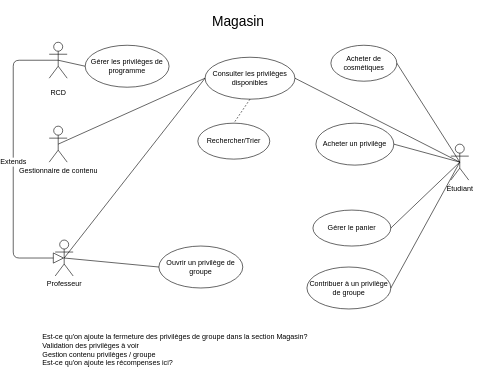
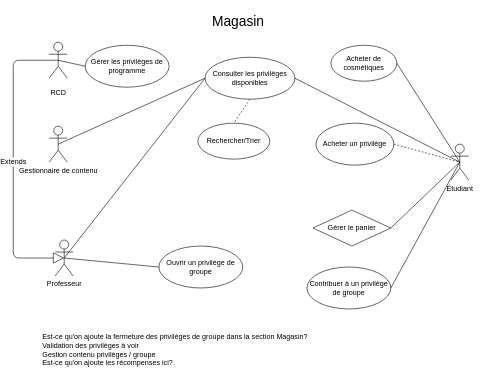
- <mxCell id="22" value="" style="endArrow=none;html=1;fontSize=12;entryX=0.5;entryY=0.5;entryDx=0;entryDy=0;entryPerimeter=0;exitX=1;exitY=0.5;exitDx=0;exitDy=0;" parent="1" source="11" target="2" edge="1"><mxGeometry width="50" height="50" relative="1" as="geometry"><mxPoint x="0" y="590" as="sourcePoint" /><mxPoint x="50" y="540" as="targetPoint" /></mxGeometry></mxCell>
+ <mxCell id="22" value="" style="endArrow=none;html=1;fontSize=12;entryX=0.5;entryY=0.5;entryDx=0;entryDy=0;entryPerimeter=0;exitX=1;exitY=0.5;exitDx=0;exitDy=0;dashed=1;" parent="1" source="11" target="2" edge="1"><mxGeometry width="50" height="50" relative="1" as="geometry"><mxPoint x="0" y="590" as="sourcePoint" /><mxPoint x="50" y="540" as="targetPoint" /></mxGeometry></mxCell>
- <mxCell id="14" value="Gérer le panier" style="ellipse;whiteSpace=wrap;html=1;align=center;container=1;recursiveResize=0;treeFolding=1;treeMoving=1;fontSize=12;" parent="1" vertex="1"><mxGeometry x="520" y="350" width="130" height="60" as="geometry" /></mxCell>
+ <mxCell id="14" value="Gérer le panier" style="rhombus;whiteSpace=wrap;html=1;align=center;container=1;recursiveResize=0;treeFolding=1;treeMoving=1;fontSize=12;" parent="1" vertex="1"><mxGeometry x="520" y="350" width="130" height="60" as="geometry" /></mxCell>
